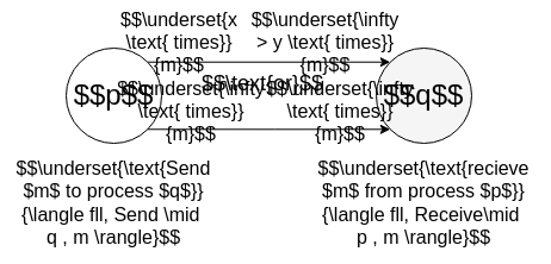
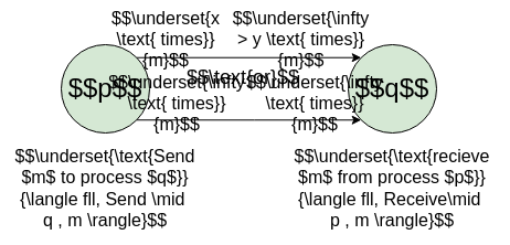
- <mxCell id="4" value="$$p$$" style="ellipse;whiteSpace=wrap;html=1;aspect=fixed;fontSize=24;fillColor=#ffffff;strokeColor=#000000;" vertex="1" parent="1"><mxGeometry x="55" y="40" width="80" height="80" as="geometry" /></mxCell>
+ <mxCell id="4" value="$$p$$" style="ellipse;whiteSpace=wrap;html=1;aspect=fixed;fontSize=24;fillColor=#d5e8d4;strokeColor=#000000;" vertex="1" parent="1"><mxGeometry x="55" y="40" width="80" height="80" as="geometry" /></mxCell>
- <mxCell id="5" value="$$q$$" style="ellipse;whiteSpace=wrap;html=1;aspect=fixed;fontSize=24;fillColor=#f5f5f5;strokeColor=#000000;" vertex="1" parent="1"><mxGeometry x="315" y="40" width="80" height="80" as="geometry" /></mxCell>
+ <mxCell id="5" value="$$q$$" style="ellipse;whiteSpace=wrap;html=1;aspect=fixed;fontSize=24;fillColor=#d5e8d4;strokeColor=#000000;" vertex="1" parent="1"><mxGeometry x="315" y="40" width="80" height="80" as="geometry" /></mxCell>
